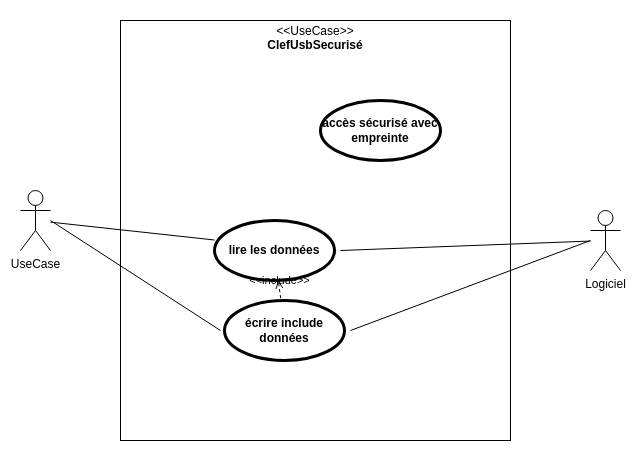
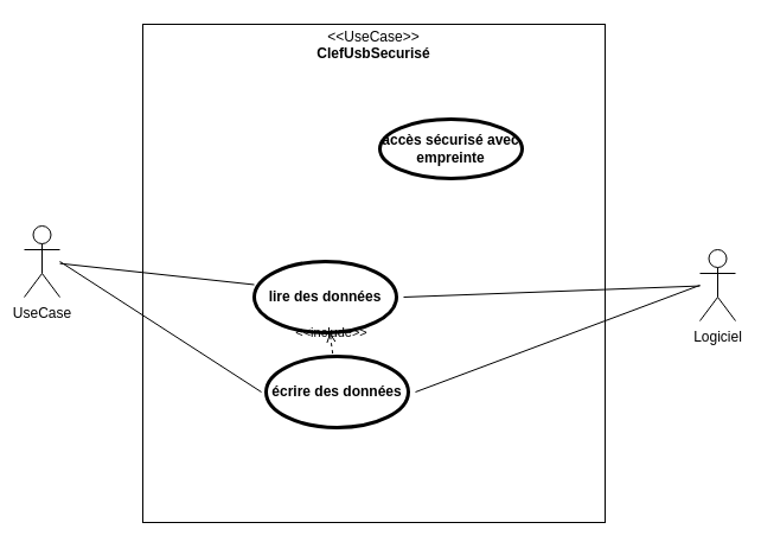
- <mxCell id="12" value="accès sécurisé avec empreinte" style="shape=ellipse;html=1;strokeWidth=3;fontStyle=1;whiteSpace=wrap;align=center;perimeter=ellipsePerimeter;" parent="1" vertex="1"><mxGeometry x="320" y="100" width="120" height="60" as="geometry" /></mxCell>
+ <mxCell id="12" value="accès sécurisé avec empreinte" style="shape=ellipse;html=1;strokeWidth=3;fontStyle=1;whiteSpace=wrap;align=center;perimeter=ellipsePerimeter;" parent="1" vertex="1"><mxGeometry x="320" y="100" width="120" height="50" as="geometry" /></mxCell>
- <mxCell id="5" value="lire les données" style="shape=ellipse;html=1;strokeWidth=3;fontStyle=1;whiteSpace=wrap;align=center;perimeter=ellipsePerimeter;" parent="1" vertex="1"><mxGeometry x="214" y="220" width="120" height="60" as="geometry" /></mxCell>
+ <mxCell id="5" value="lire des données" style="shape=ellipse;html=1;strokeWidth=3;fontStyle=1;whiteSpace=wrap;align=center;perimeter=ellipsePerimeter;" parent="1" vertex="1"><mxGeometry x="214" y="220" width="120" height="60" as="geometry" /></mxCell>
- <mxCell id="7" value="écrire include données" style="shape=ellipse;html=1;strokeWidth=3;fontStyle=1;whiteSpace=wrap;align=center;perimeter=ellipsePerimeter;" parent="1" vertex="1"><mxGeometry x="224" y="300" width="120" height="60" as="geometry" /></mxCell>
+ <mxCell id="7" value="écrire des données" style="shape=ellipse;html=1;strokeWidth=3;fontStyle=1;whiteSpace=wrap;align=center;perimeter=ellipsePerimeter;" parent="1" vertex="1"><mxGeometry x="224" y="300" width="120" height="60" as="geometry" /></mxCell>
